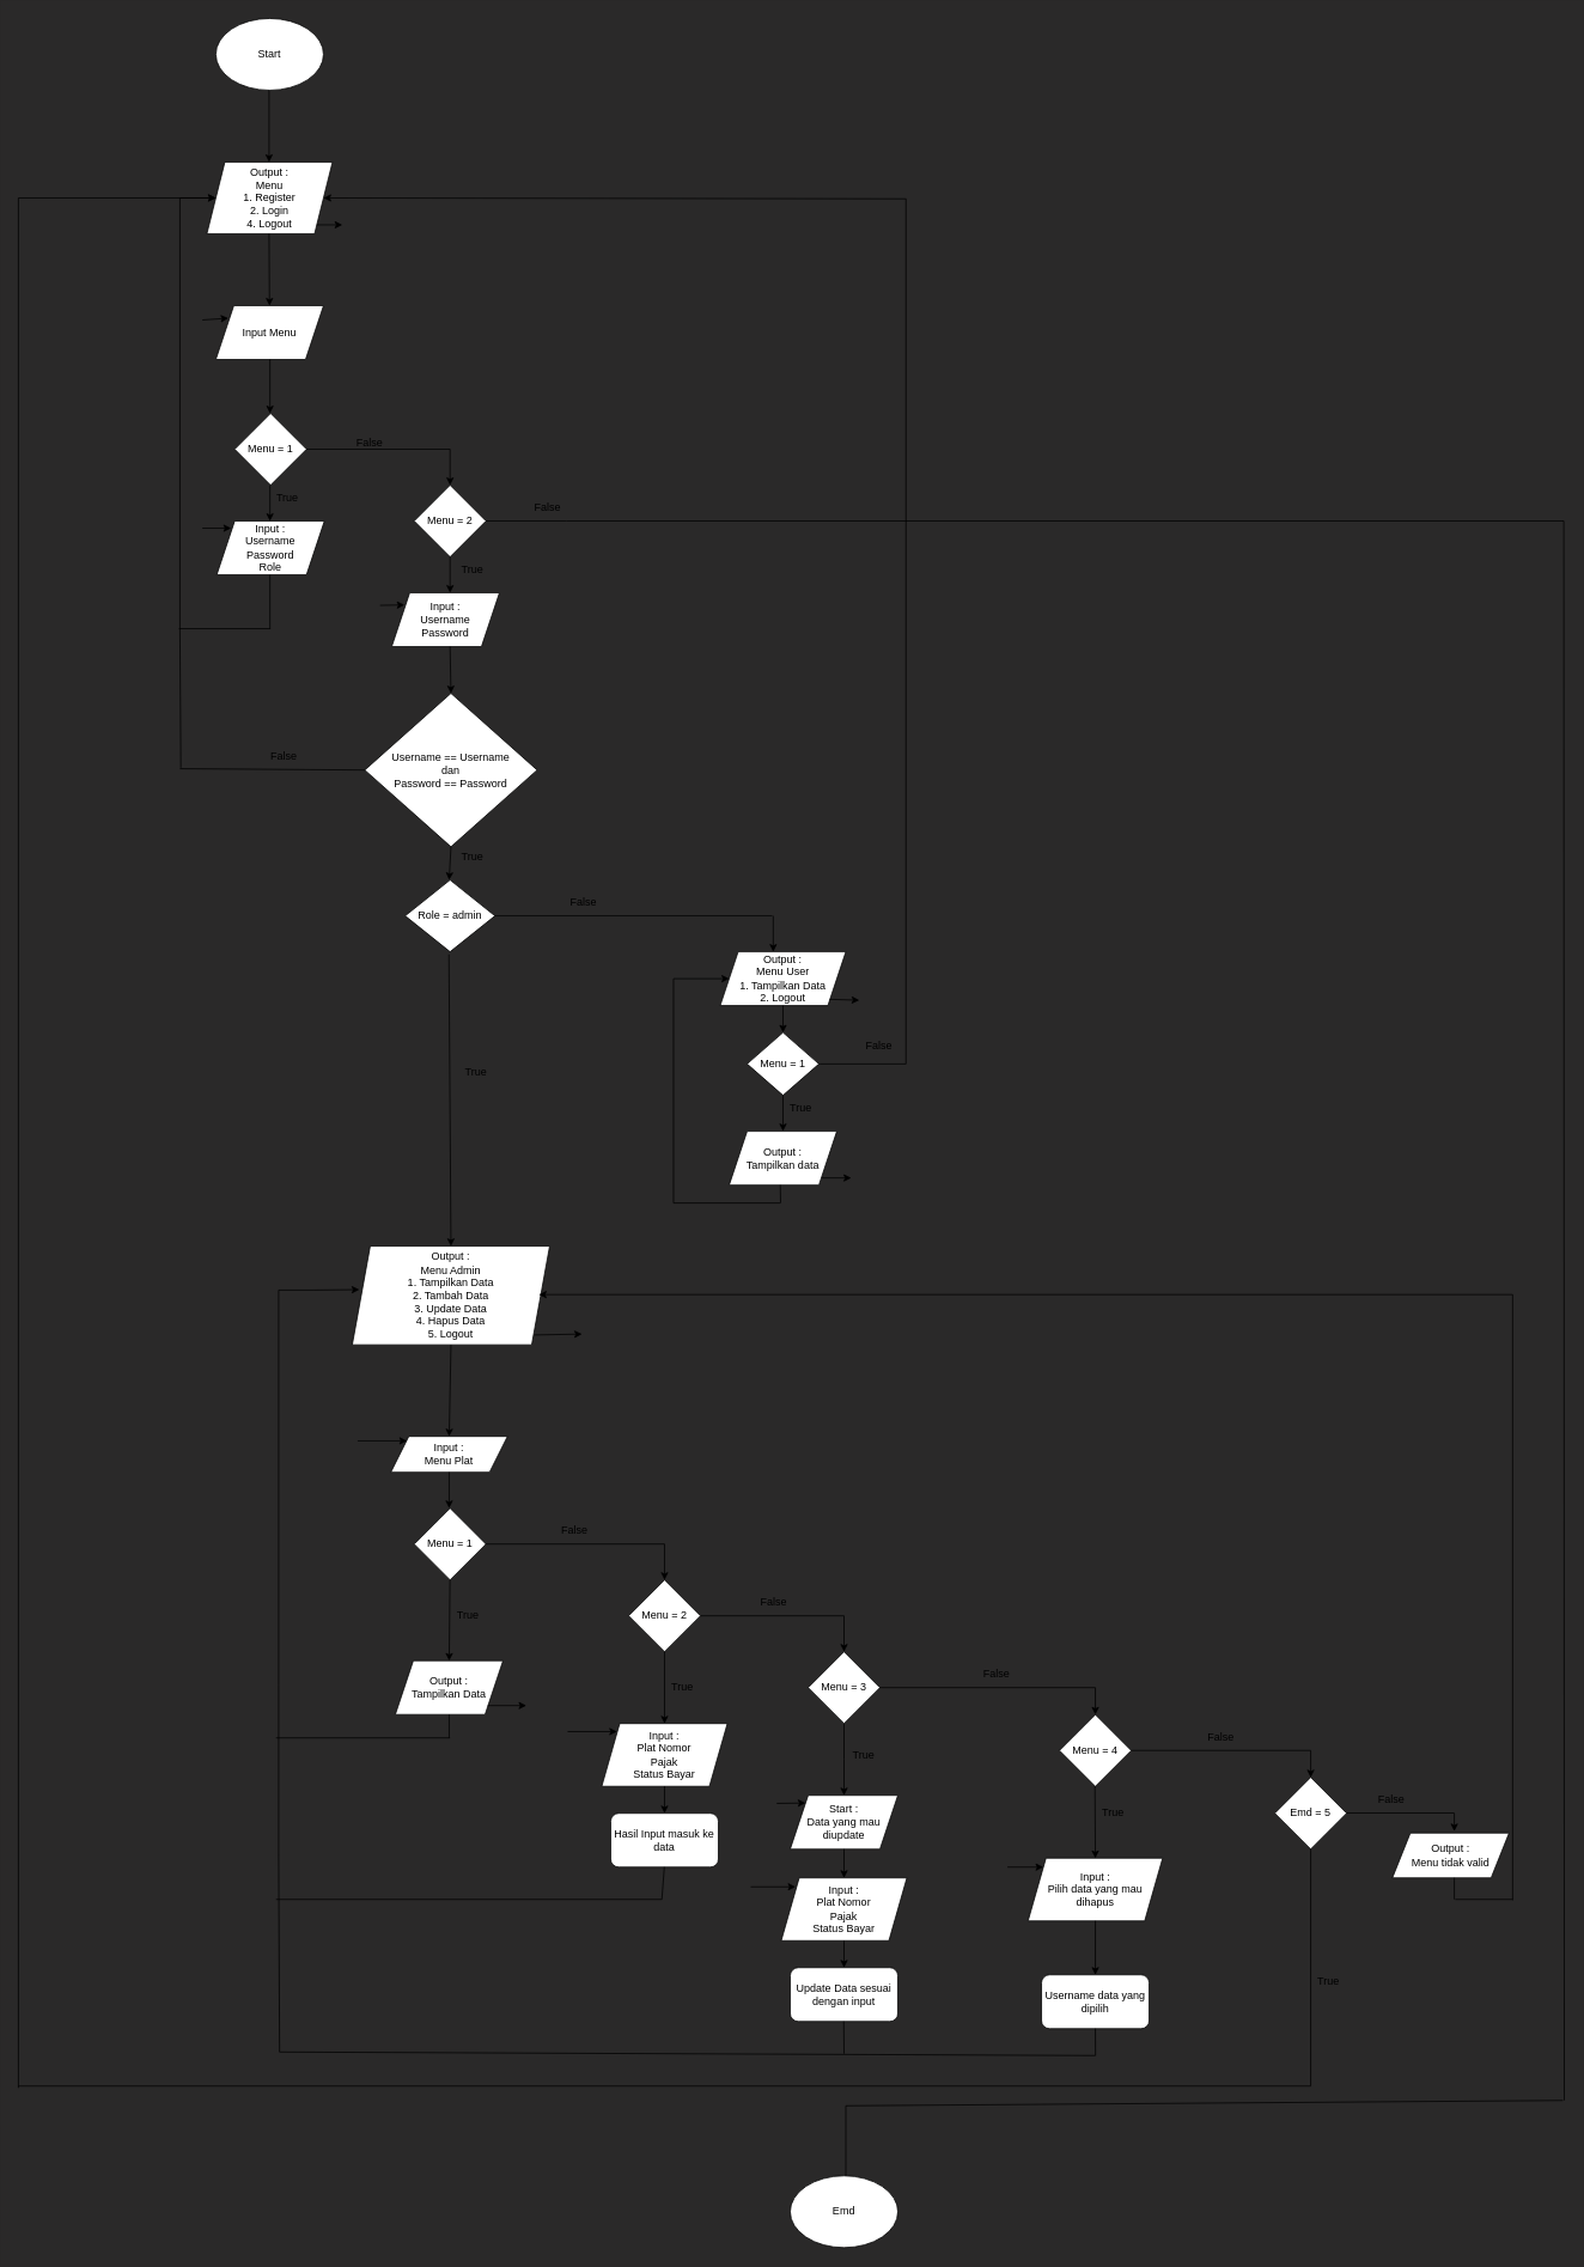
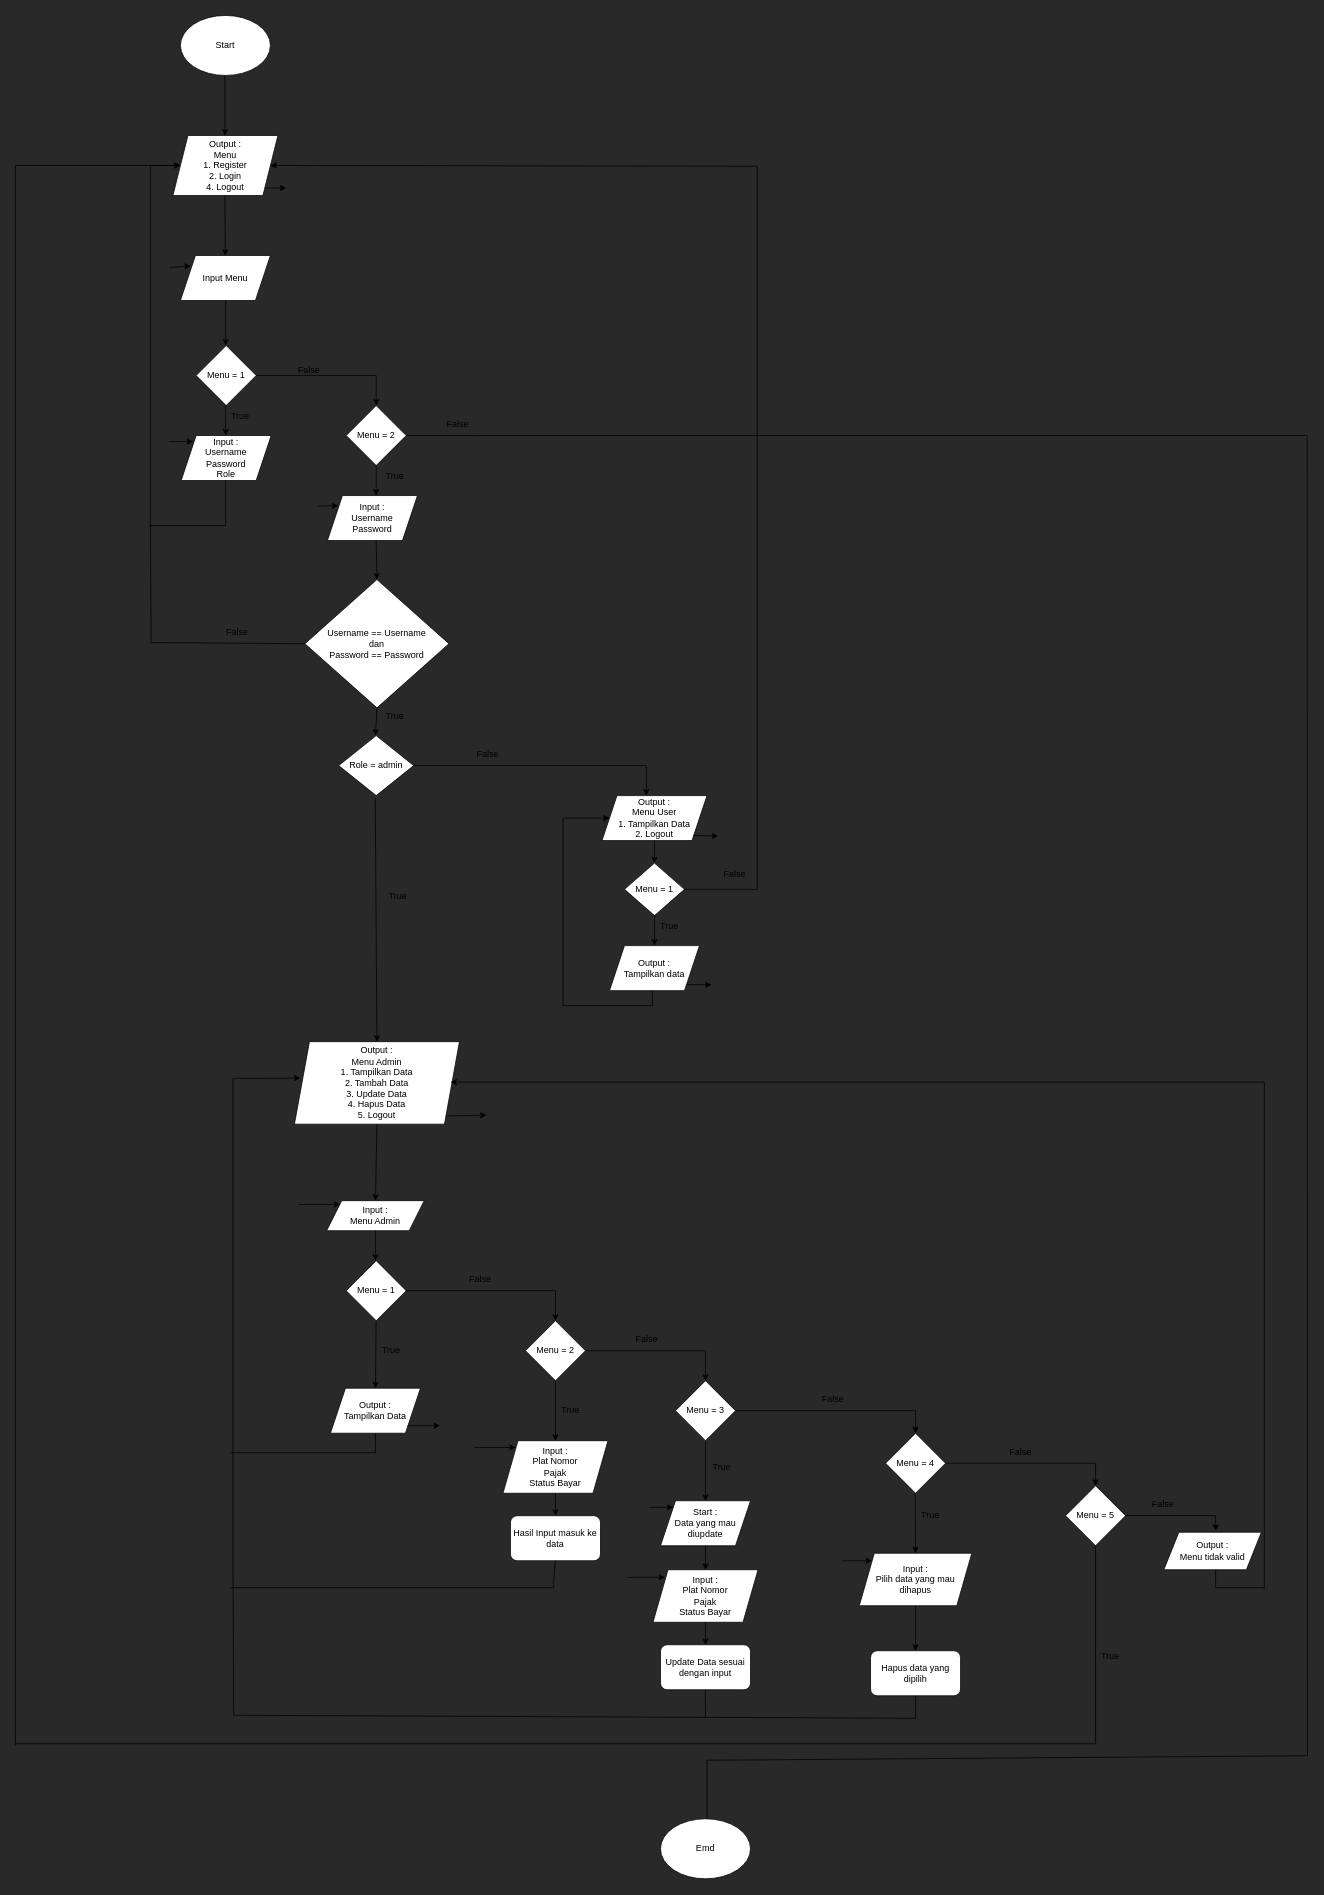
- <mxCell id="31" value="&lt;div&gt;Input :&lt;/div&gt;Menu Plat" style="shape=parallelogram;perimeter=parallelogramPerimeter;whiteSpace=wrap;html=1;fixedSize=1;labelBackgroundColor=none;" parent="1" vertex="1"><mxGeometry x="435" y="1600" width="130" height="40" as="geometry" /></mxCell>
+ <mxCell id="31" value="&lt;div&gt;Input :&lt;/div&gt;Menu Admin" style="shape=parallelogram;perimeter=parallelogramPerimeter;whiteSpace=wrap;html=1;fixedSize=1;labelBackgroundColor=none;" parent="1" vertex="1"><mxGeometry x="435" y="1600" width="130" height="40" as="geometry" /></mxCell>
- <mxCell id="72" value="Emd = 5" style="rhombus;whiteSpace=wrap;html=1;labelBackgroundColor=none;" parent="1" vertex="1"><mxGeometry x="1420" y="1980" width="80" height="80" as="geometry" /></mxCell>
+ <mxCell id="72" value="Menu = 5" style="rhombus;whiteSpace=wrap;html=1;labelBackgroundColor=none;" parent="1" vertex="1"><mxGeometry x="1420" y="1980" width="80" height="80" as="geometry" /></mxCell>
- <mxCell id="67" value="Username data yang dipilih" style="rounded=1;whiteSpace=wrap;html=1;labelBackgroundColor=none;" parent="1" vertex="1"><mxGeometry x="1160" y="2200" width="120" height="60" as="geometry" /></mxCell>
+ <mxCell id="67" value="Hapus data yang dipilih" style="rounded=1;whiteSpace=wrap;html=1;labelBackgroundColor=none;" parent="1" vertex="1"><mxGeometry x="1160" y="2200" width="120" height="60" as="geometry" /></mxCell>
